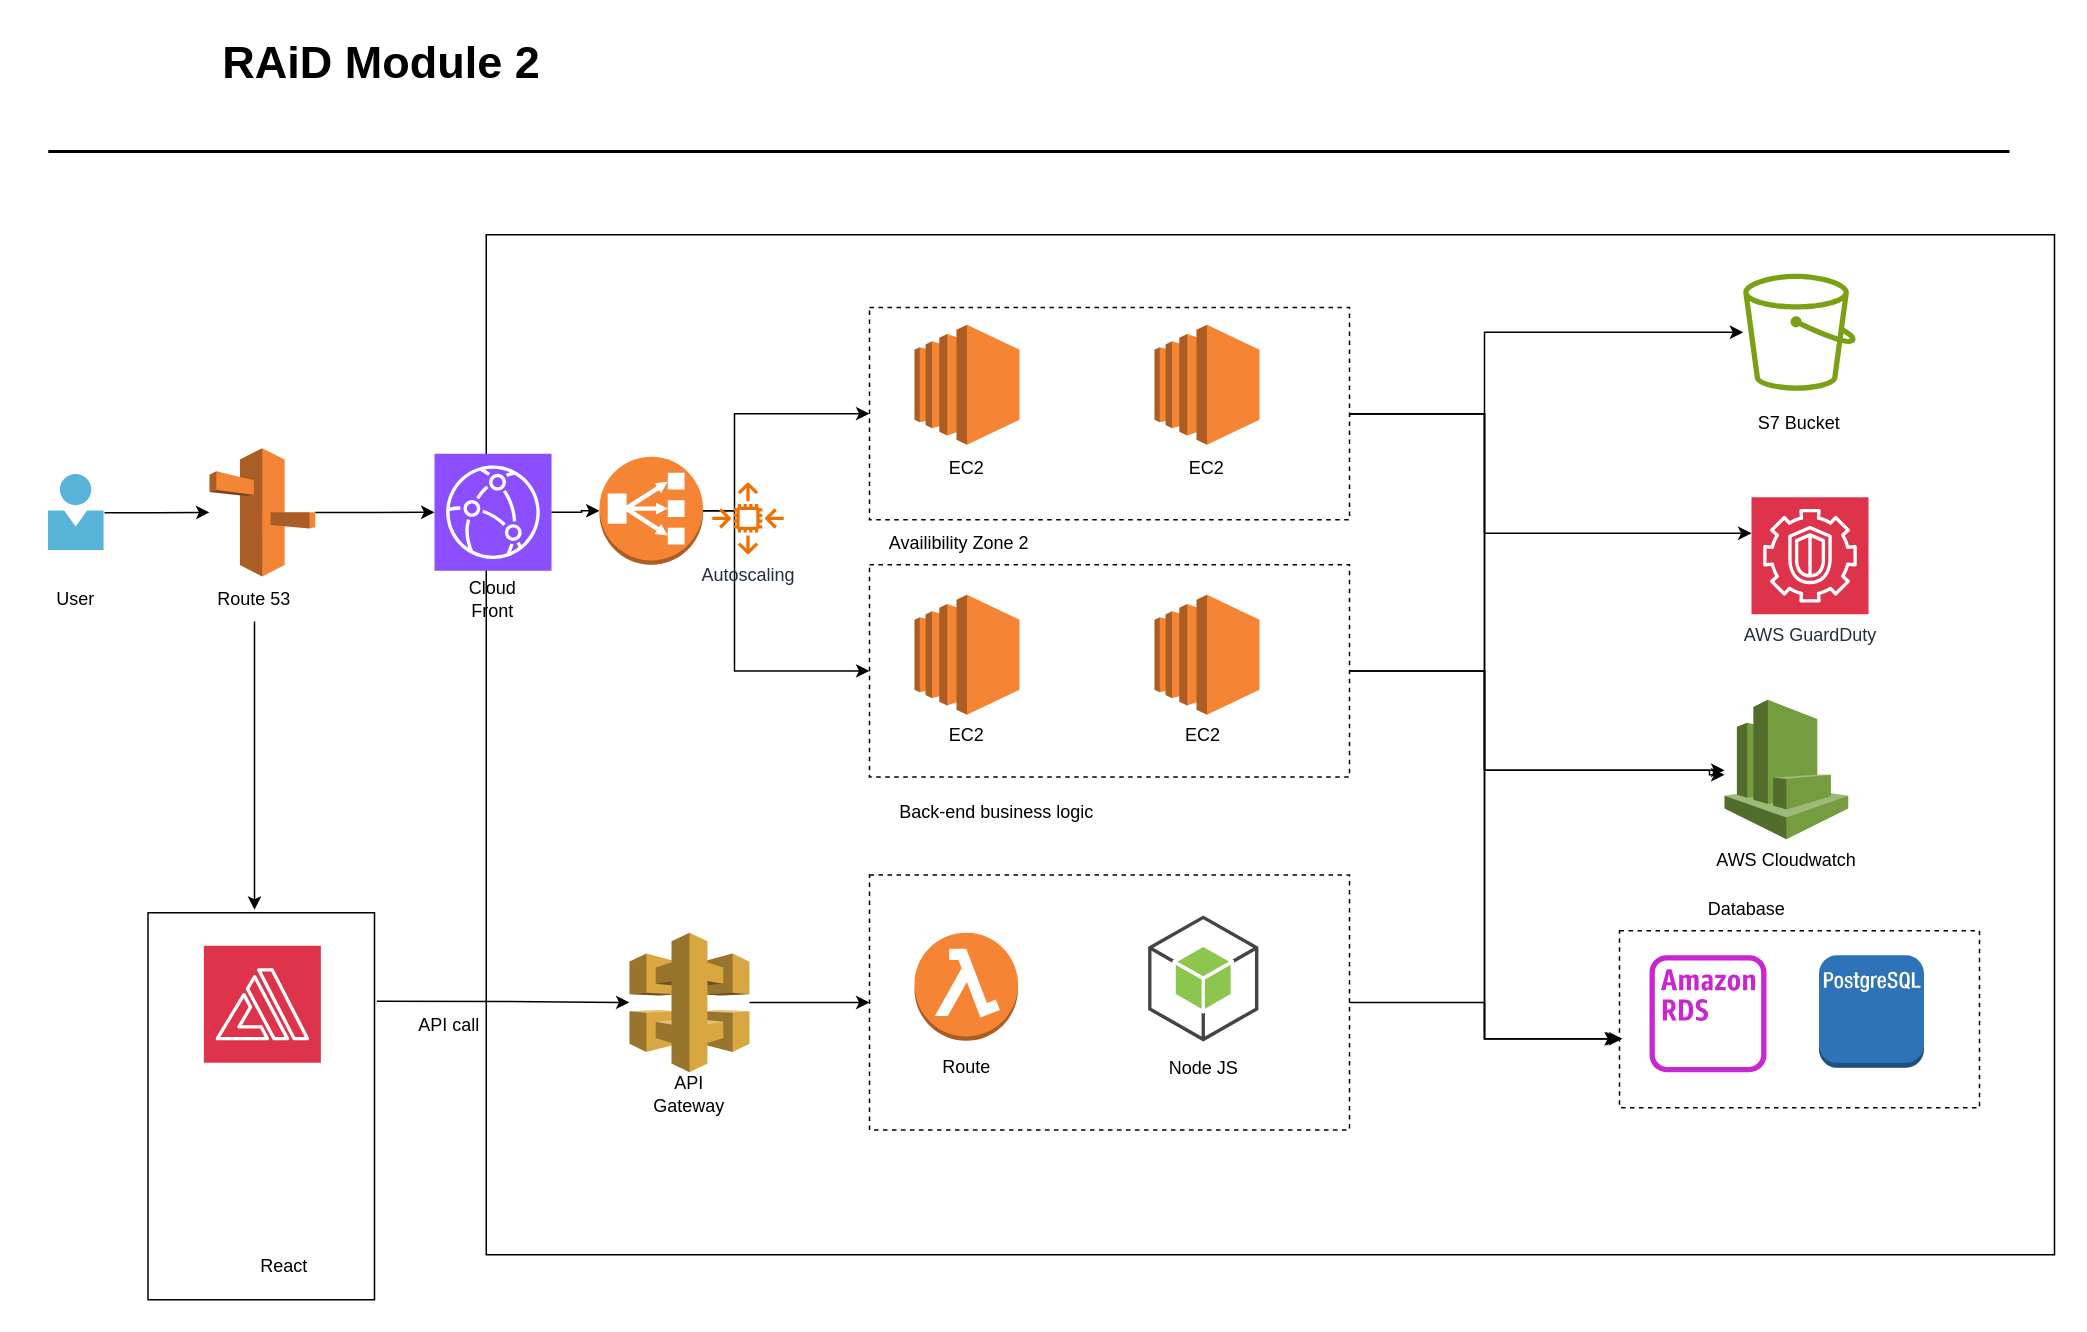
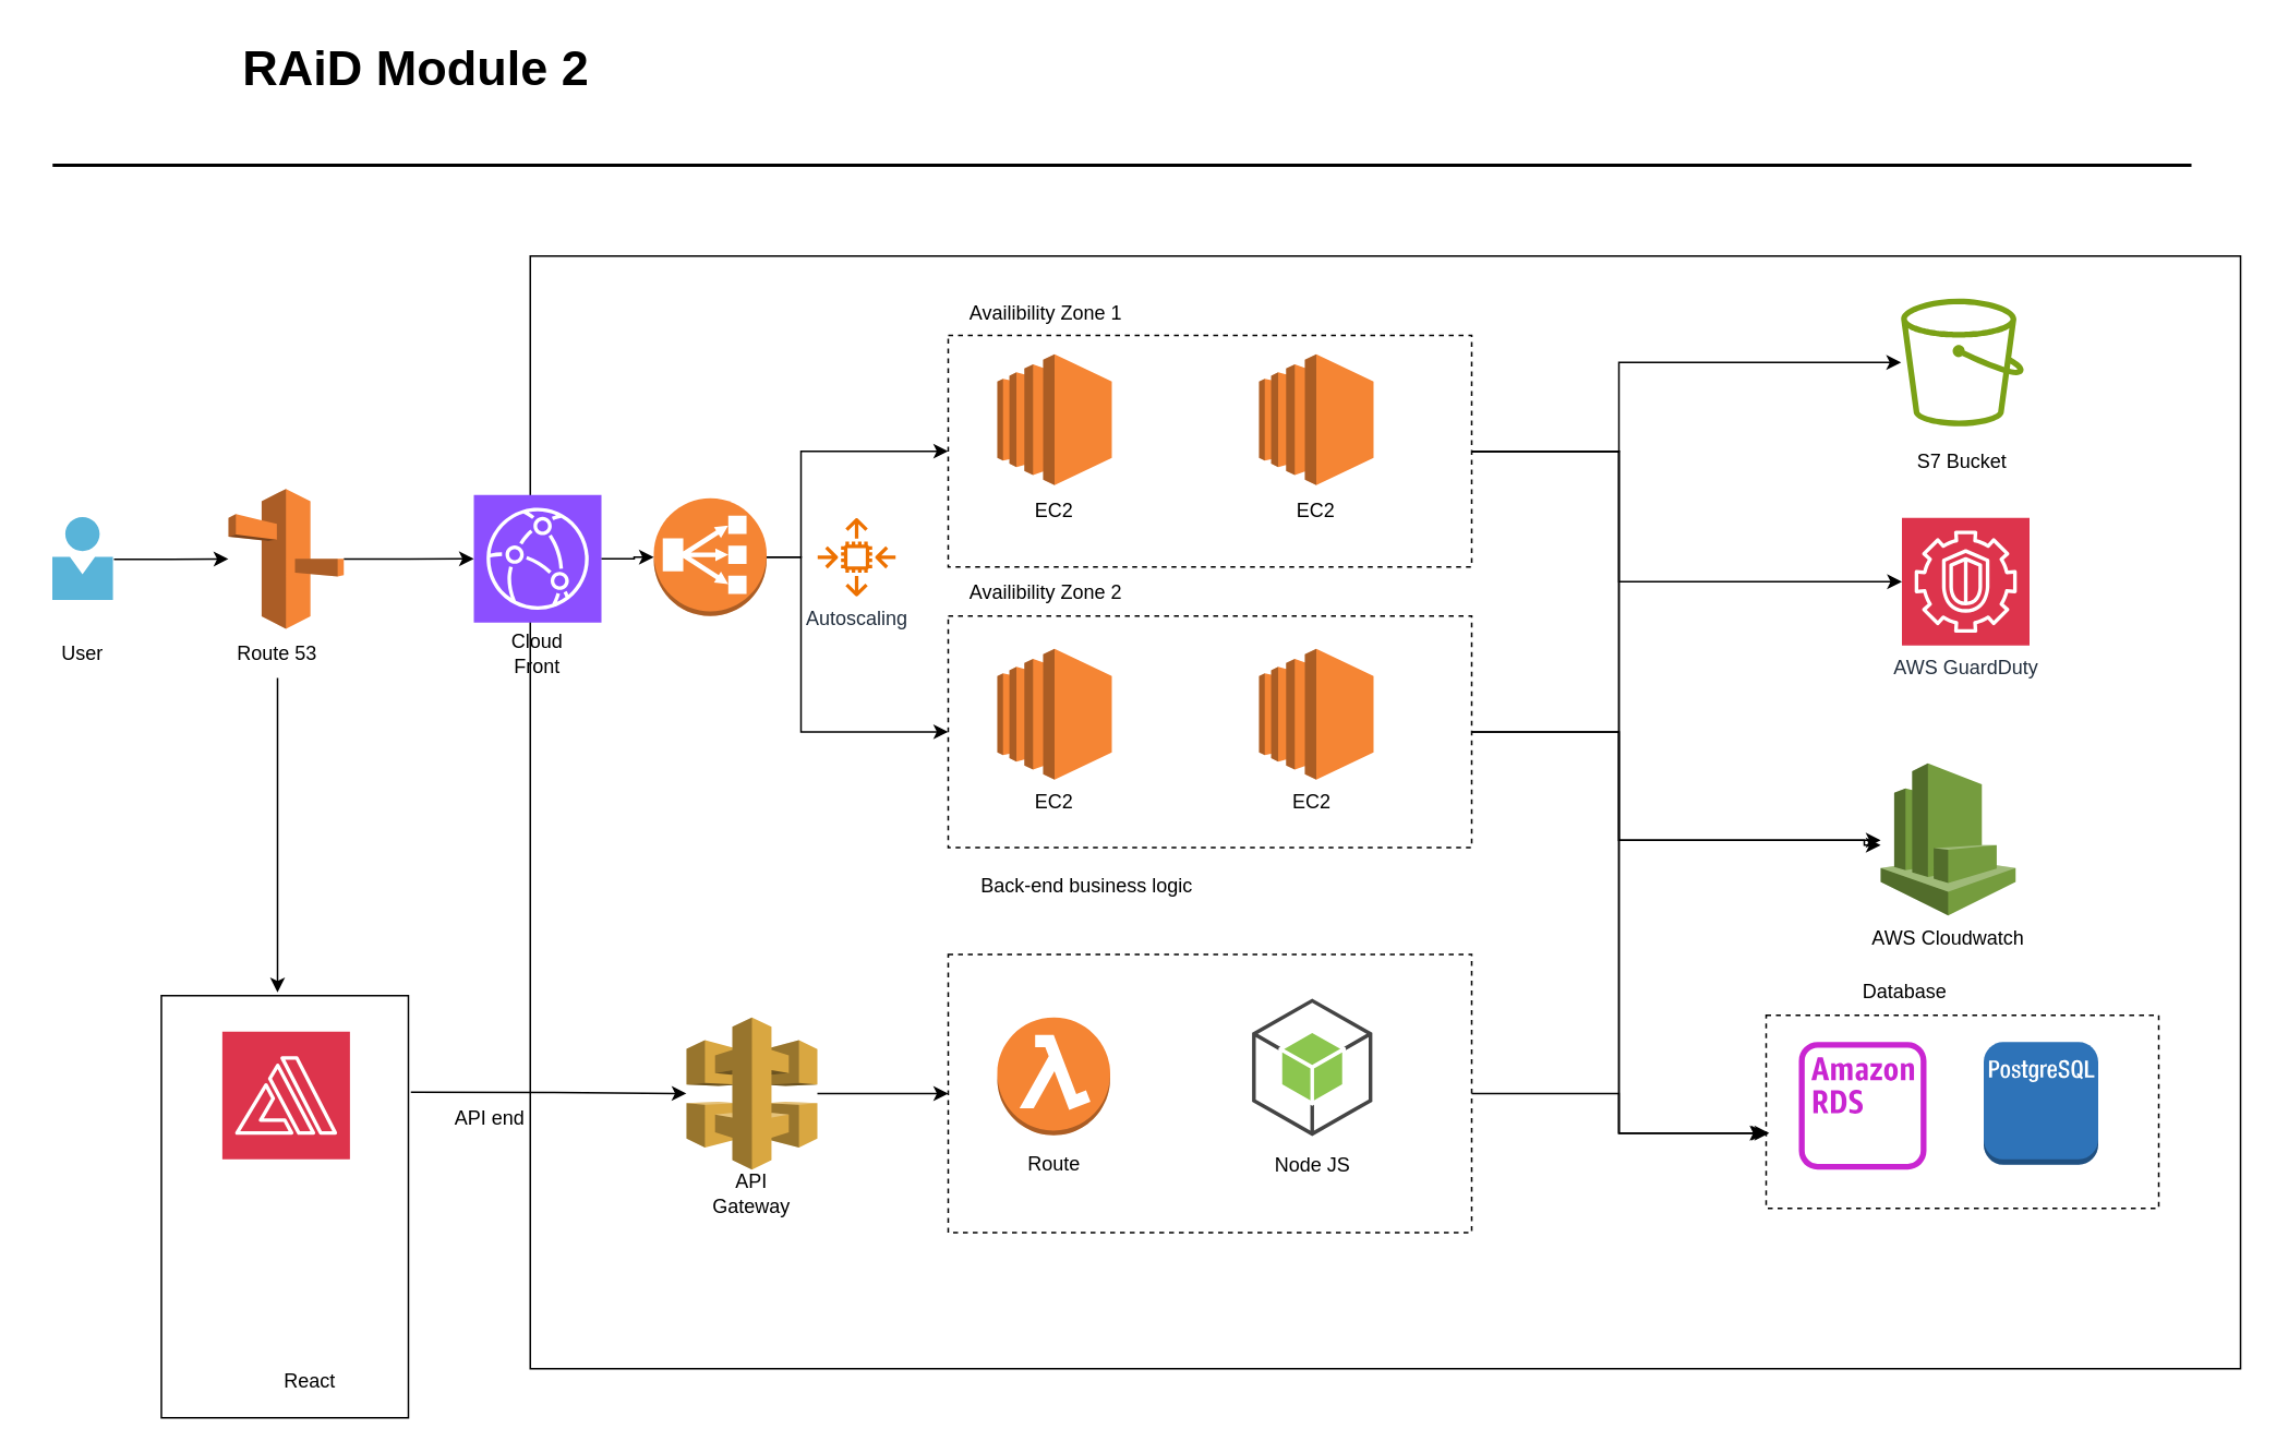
+ <mxCell id="41" value="Availibility Zone 1" style="text;html=1;align=center;verticalAlign=middle;whiteSpace=wrap;rounded=0;" vertex="1" parent="1"><mxGeometry x="579" y="176.5" width="120" height="28" as="geometry" /></mxCell>
- <mxCell id="60" value="Autoscaling" style="sketch=0;outlineConnect=0;fontColor=#232F3E;gradientColor=none;fillColor=#ED7100;strokeColor=none;dashed=0;verticalLabelPosition=bottom;verticalAlign=top;align=center;html=1;fontSize=12;fontStyle=0;aspect=fixed;pointerEvents=1;shape=mxgraph.aws4.auto_scaling2;" vertex="1" parent="1"><mxGeometry x="474" y="321" width="48" height="48" as="geometry" /></mxCell>
+ <mxCell id="60" value="Autoscaling" style="sketch=0;outlineConnect=0;fontColor=#232F3E;gradientColor=none;fillColor=#ED7100;strokeColor=none;dashed=0;verticalLabelPosition=bottom;verticalAlign=top;align=center;html=1;fontSize=12;fontStyle=0;aspect=fixed;pointerEvents=1;shape=mxgraph.aws4.auto_scaling2;" vertex="1" parent="1"><mxGeometry x="499" y="316" width="48" height="48" as="geometry" /></mxCell>
- <mxCell id="53" value="AWS GuardDuty" style="sketch=0;points=[[0,0,0],[0.25,0,0],[0.5,0,0],[0.75,0,0],[1,0,0],[0,1,0],[0.25,1,0],[0.5,1,0],[0.75,1,0],[1,1,0],[0,0.25,0],[0,0.5,0],[0,0.75,0],[1,0.25,0],[1,0.5,0],[1,0.75,0]];outlineConnect=0;fontColor=#232F3E;fillColor=#DD344C;strokeColor=#ffffff;dashed=0;verticalLabelPosition=bottom;verticalAlign=top;align=center;html=1;fontSize=12;fontStyle=0;aspect=fixed;shape=mxgraph.aws4.resourceIcon;resIcon=mxgraph.aws4.guardduty;" vertex="1" parent="1"><mxGeometry x="1167" y="331" width="78" height="78" as="geometry" /></mxCell>
+ <mxCell id="53" value="AWS GuardDuty" style="sketch=0;points=[[0,0,0],[0.25,0,0],[0.5,0,0],[0.75,0,0],[1,0,0],[0,1,0],[0.25,1,0],[0.5,1,0],[0.75,1,0],[1,1,0],[0,0.25,0],[0,0.5,0],[0,0.75,0],[1,0.25,0],[1,0.5,0],[1,0.75,0]];outlineConnect=0;fontColor=#232F3E;fillColor=#DD344C;strokeColor=#ffffff;dashed=0;verticalLabelPosition=bottom;verticalAlign=top;align=center;html=1;fontSize=12;fontStyle=0;aspect=fixed;shape=mxgraph.aws4.resourceIcon;resIcon=mxgraph.aws4.guardduty;" vertex="1" parent="1"><mxGeometry x="1162" y="316" width="78" height="78" as="geometry" /></mxCell>
- <mxCell id="36" value="API call" style="text;html=1;align=center;verticalAlign=middle;whiteSpace=wrap;rounded=0;" vertex="1" parent="1"><mxGeometry x="269" y="668" width="60" height="30" as="geometry" /></mxCell>
+ <mxCell id="36" value="API end" style="text;html=1;align=center;verticalAlign=middle;whiteSpace=wrap;rounded=0;" vertex="1" parent="1"><mxGeometry x="269" y="668" width="60" height="30" as="geometry" /></mxCell>
